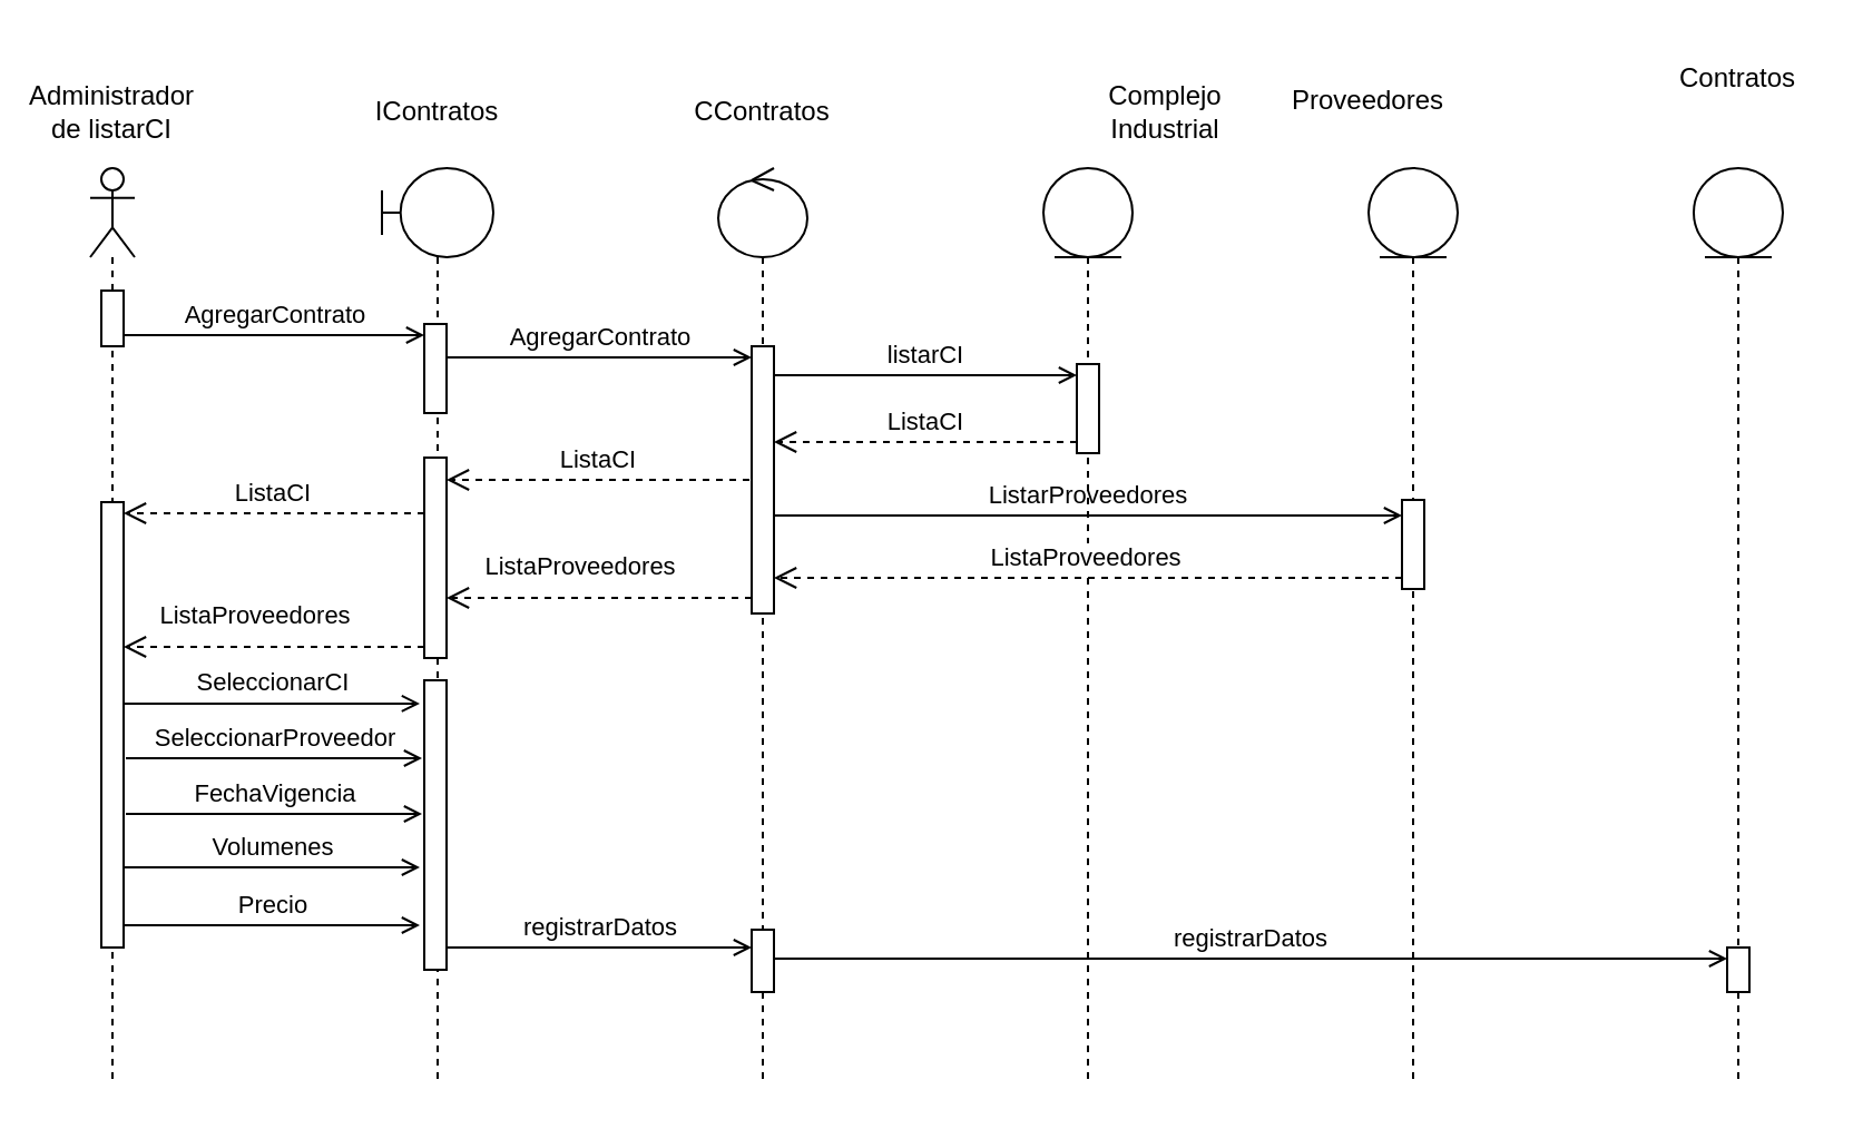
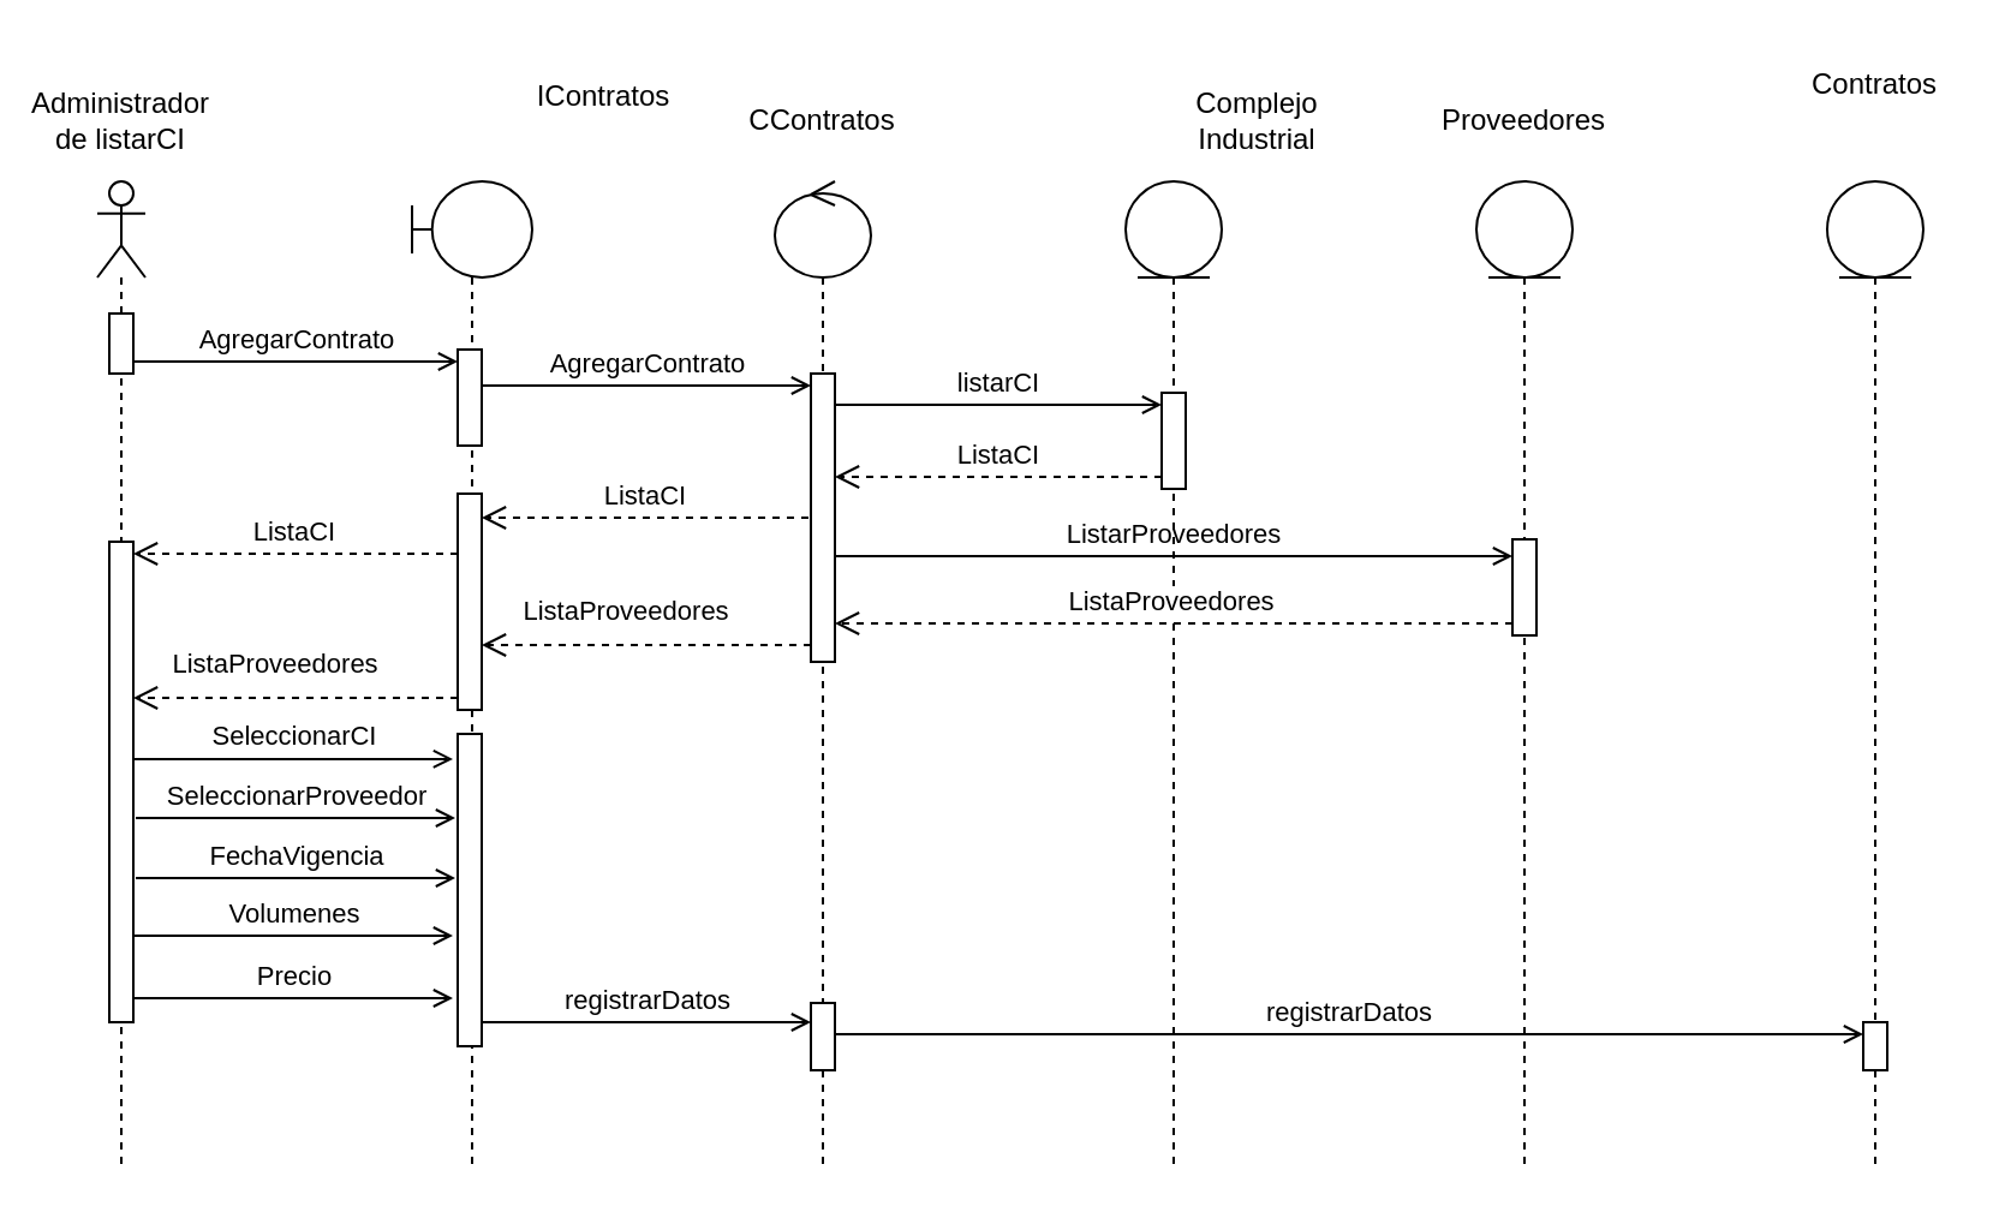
- <mxCell id="20" value="Proveedores" style="text;html=1;align=center;verticalAlign=middle;whiteSpace=wrap;rounded=0;" parent="1" vertex="1"><mxGeometry x="584" y="30" width="60" height="30" as="geometry" /></mxCell>
+ <mxCell id="20" value="Proveedores" style="text;html=1;align=center;verticalAlign=middle;whiteSpace=wrap;rounded=0;" parent="1" vertex="1"><mxGeometry x="604" y="35" width="60" height="30" as="geometry" /></mxCell>
- <mxCell id="10" value="IContratos" style="text;html=1;align=center;verticalAlign=middle;whiteSpace=wrap;rounded=0;" parent="1" vertex="1"><mxGeometry x="166" y="35" width="60" height="30" as="geometry" /></mxCell>
+ <mxCell id="10" value="IContratos" style="text;html=1;align=center;verticalAlign=middle;whiteSpace=wrap;rounded=0;" parent="1" vertex="1"><mxGeometry x="221" y="25" width="60" height="30" as="geometry" /></mxCell>
